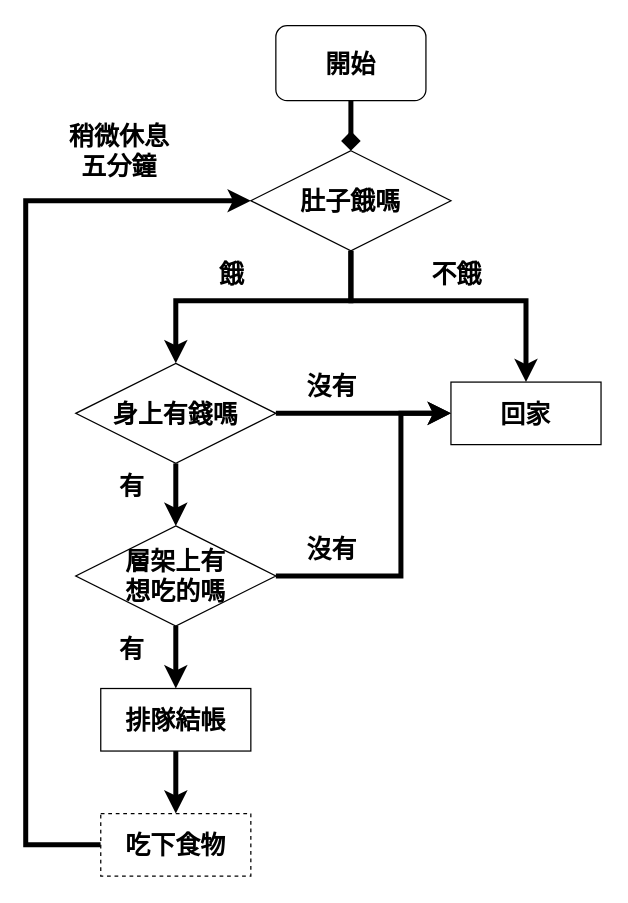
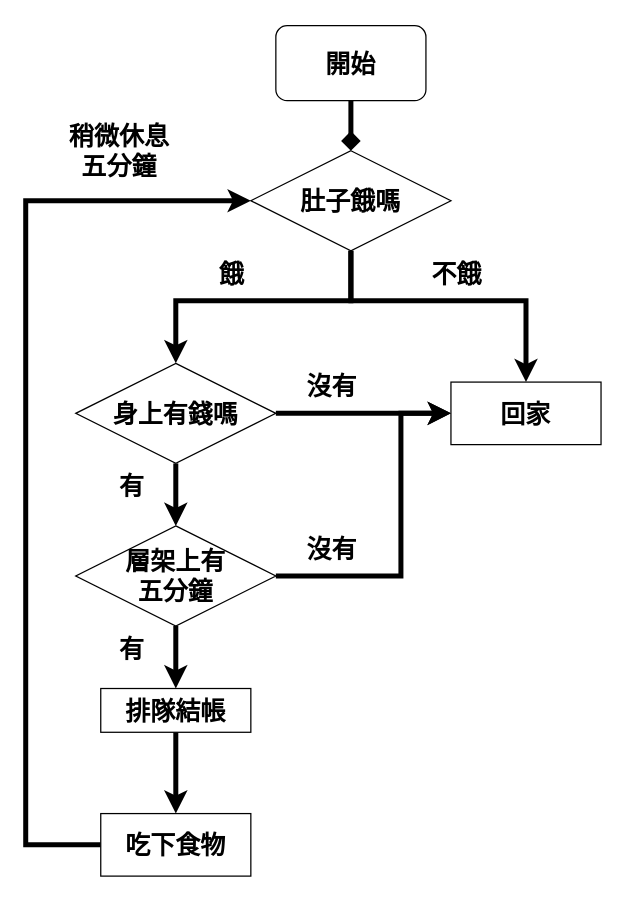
- <mxCell id="16" value="&lt;span style=&quot;font-size: 20px&quot;&gt;&lt;b&gt;層架上有&lt;br&gt;想吃的嗎&lt;/b&gt;&lt;/span&gt;" style="rhombus;whiteSpace=wrap;html=1;rounded=0;strokeWidth=1;" vertex="1" parent="1"><mxGeometry x="60" y="420" width="160" height="80" as="geometry" /></mxCell>
+ <mxCell id="16" value="&lt;span style=&quot;font-size: 20px&quot;&gt;&lt;b&gt;層架上有&lt;br&gt;五分鐘&lt;/b&gt;&lt;/span&gt;" style="rhombus;whiteSpace=wrap;html=1;rounded=0;strokeWidth=1;" vertex="1" parent="1"><mxGeometry x="60" y="420" width="160" height="80" as="geometry" /></mxCell>
- <mxCell id="21" value="&lt;span style=&quot;font-size: 20px&quot;&gt;排隊結帳&lt;/span&gt;" style="rounded=0;whiteSpace=wrap;html=1;fontFamily=微軟正黑體;fontSize=24;fontStyle=1" vertex="1" parent="1"><mxGeometry x="80" y="550" width="120" height="50" as="geometry" /></mxCell>
+ <mxCell id="21" value="&lt;span style=&quot;font-size: 20px&quot;&gt;排隊結帳&lt;/span&gt;" style="rounded=0;whiteSpace=wrap;html=1;fontFamily=微軟正黑體;fontSize=24;fontStyle=1" vertex="1" parent="1"><mxGeometry x="80" y="550" width="120" height="35" as="geometry" /></mxCell>
- <mxCell id="23" value="&lt;span style=&quot;font-size: 20px&quot;&gt;吃下食物&lt;/span&gt;" style="rounded=0;whiteSpace=wrap;html=1;fontFamily=微軟正黑體;fontSize=24;fontStyle=1;dashed=1;" vertex="1" parent="1"><mxGeometry x="80" y="650" width="120" height="50" as="geometry" /></mxCell>
+ <mxCell id="23" value="&lt;span style=&quot;font-size: 20px&quot;&gt;吃下食物&lt;/span&gt;" style="rounded=0;whiteSpace=wrap;html=1;fontFamily=微軟正黑體;fontSize=24;fontStyle=1" vertex="1" parent="1"><mxGeometry x="80" y="650" width="120" height="50" as="geometry" /></mxCell>
